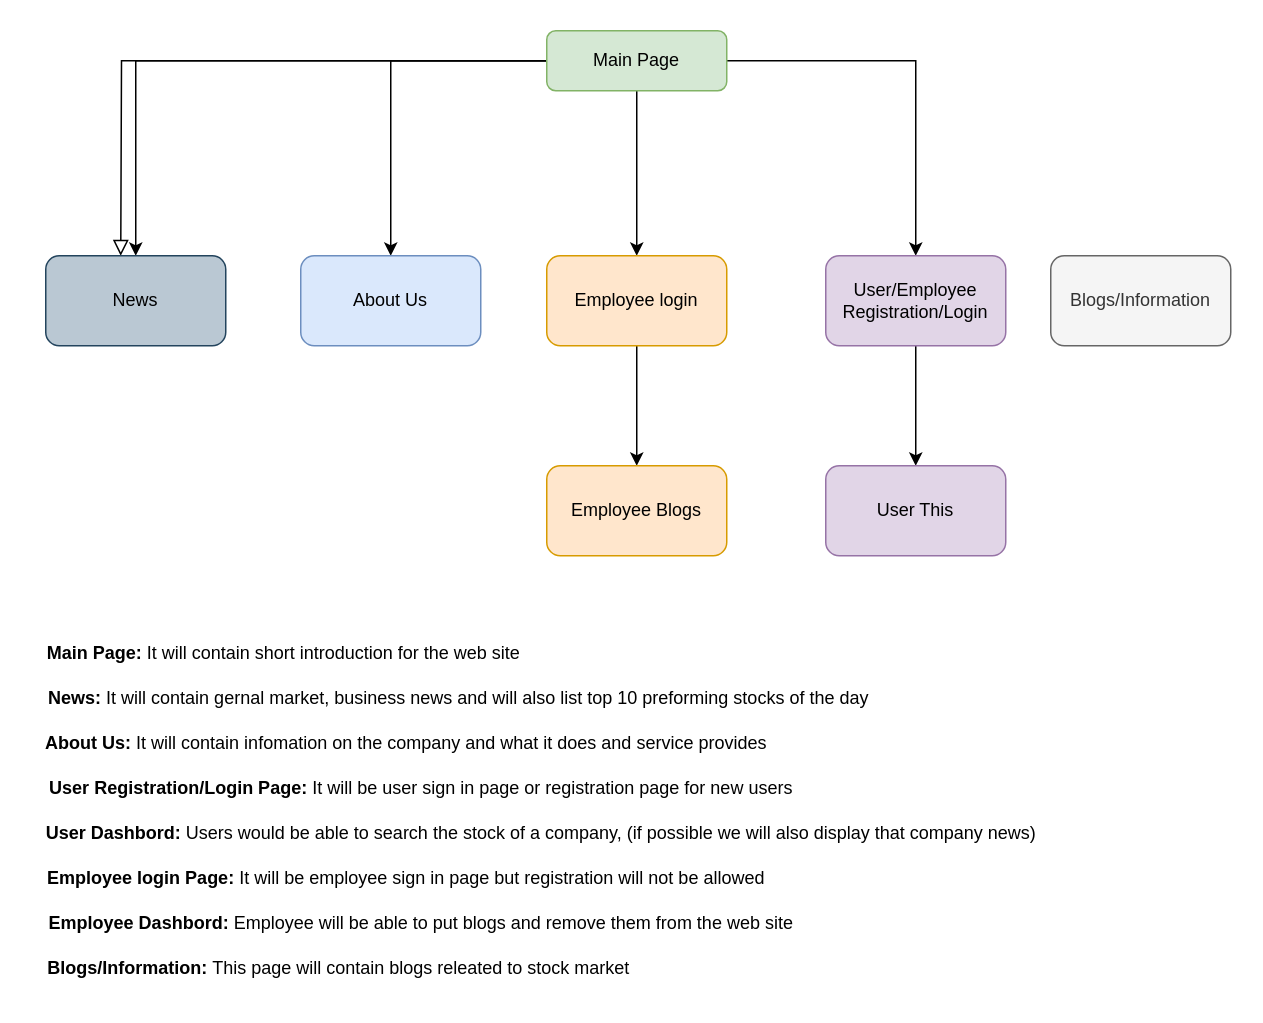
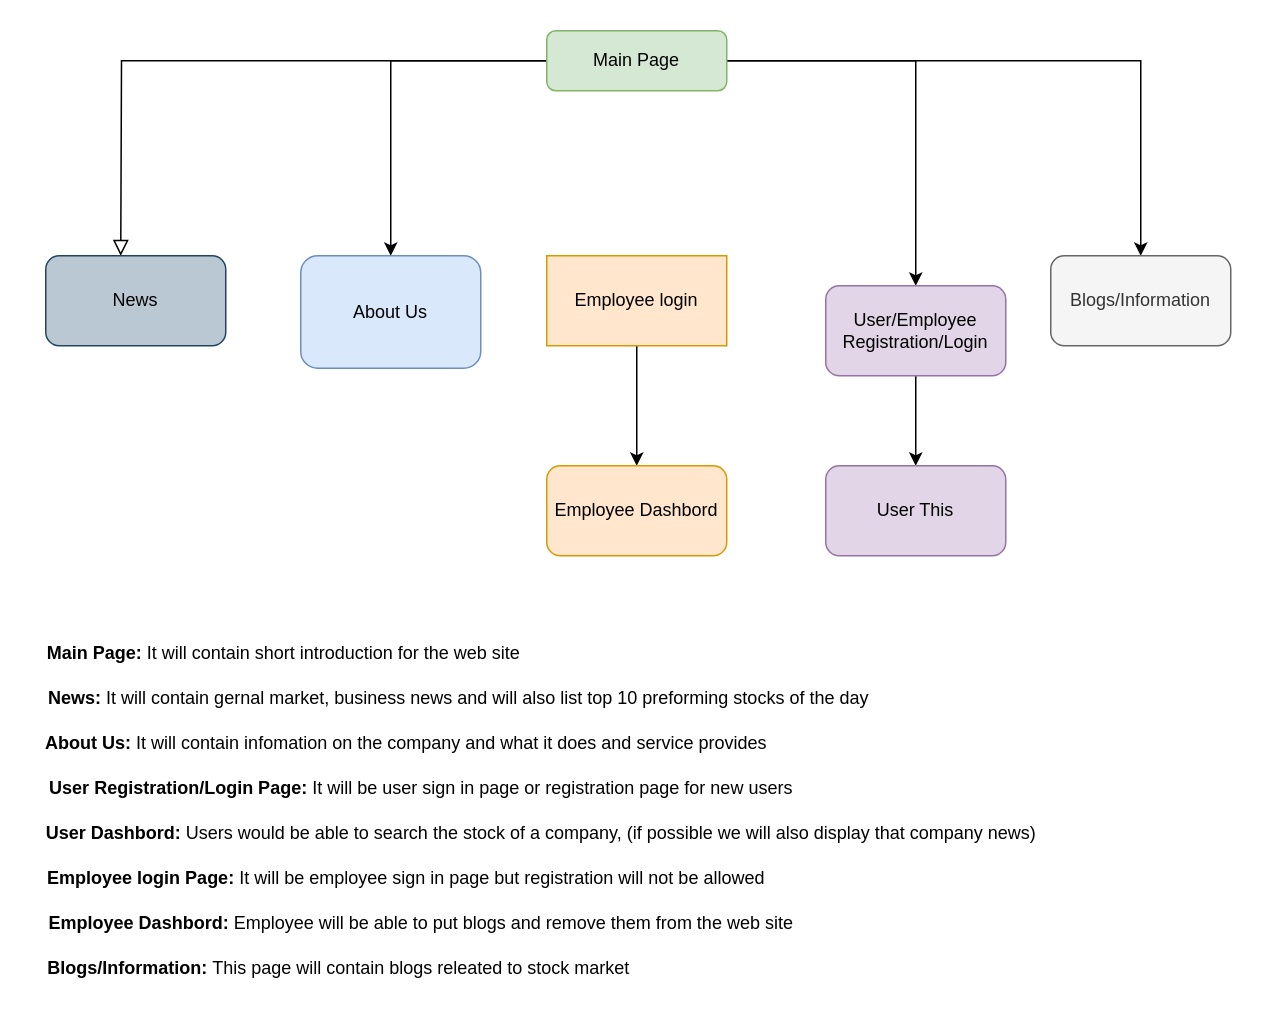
- <mxCell id="5" value="" style="edgeStyle=orthogonalEdgeStyle;rounded=0;orthogonalLoop=1;jettySize=auto;html=1;" edge="1" parent="1" source="7" target="24"><mxGeometry relative="1" as="geometry" /></mxCell>
+ <mxCell id="5" value="" style="edgeStyle=orthogonalEdgeStyle;rounded=0;orthogonalLoop=1;jettySize=auto;html=1;" edge="1" parent="1" source="7" target="13"><mxGeometry relative="1" as="geometry" /></mxCell>
- <mxCell id="6" value="" style="edgeStyle=orthogonalEdgeStyle;rounded=0;orthogonalLoop=1;jettySize=auto;html=1;" edge="1" parent="1" source="7" target="19"><mxGeometry relative="1" as="geometry" /></mxCell>
- <mxCell id="12" value="About Us" style="whiteSpace=wrap;html=1;rounded=1;glass=0;strokeWidth=1;shadow=0;fillColor=#dae8fc;strokeColor=#6c8ebf;" vertex="1" parent="1"><mxGeometry x="200" y="170" width="120" height="60" as="geometry" /></mxCell>
+ <mxCell id="12" value="About Us" style="whiteSpace=wrap;html=1;rounded=1;glass=0;strokeWidth=1;shadow=0;fillColor=#dae8fc;strokeColor=#6c8ebf;" vertex="1" parent="1"><mxGeometry x="200" y="170" width="120" height="75" as="geometry" /></mxCell>
- <mxCell id="19" value="Employee login" style="whiteSpace=wrap;html=1;rounded=1;glass=0;strokeWidth=1;shadow=0;fillColor=#ffe6cc;strokeColor=#d79b00;" vertex="1" parent="1"><mxGeometry x="364" y="170" width="120" height="60" as="geometry" /></mxCell>
+ <mxCell id="19" value="Employee login" style="whiteSpace=wrap;html=1;glass=0;strokeWidth=1;shadow=0;fillColor=#ffe6cc;strokeColor=#d79b00;rounded=0;" vertex="1" parent="1"><mxGeometry x="364" y="170" width="120" height="60" as="geometry" /></mxCell>
- <mxCell id="10" value="User/Employee Registration/Login" style="rounded=1;whiteSpace=wrap;html=1;fontSize=12;glass=0;strokeWidth=1;shadow=0;fillColor=#e1d5e7;strokeColor=#9673a6;" parent="1" vertex="1"><mxGeometry x="550" y="170" width="120" height="60" as="geometry" /></mxCell>
+ <mxCell id="10" value="User/Employee Registration/Login" style="rounded=1;whiteSpace=wrap;html=1;fontSize=12;glass=0;strokeWidth=1;shadow=0;fillColor=#e1d5e7;strokeColor=#9673a6;" parent="1" vertex="1"><mxGeometry x="550" y="190" width="120" height="60" as="geometry" /></mxCell>
- <mxCell id="14" value="Employee Blogs" style="whiteSpace=wrap;html=1;rounded=1;glass=0;strokeWidth=1;shadow=0;fillColor=#ffe6cc;strokeColor=#d79b00;" vertex="1" parent="1"><mxGeometry x="364" y="310" width="120" height="60" as="geometry" /></mxCell>
+ <mxCell id="14" value="Employee Dashbord" style="whiteSpace=wrap;html=1;rounded=1;glass=0;strokeWidth=1;shadow=0;fillColor=#ffe6cc;strokeColor=#d79b00;" vertex="1" parent="1"><mxGeometry x="364" y="310" width="120" height="60" as="geometry" /></mxCell>
